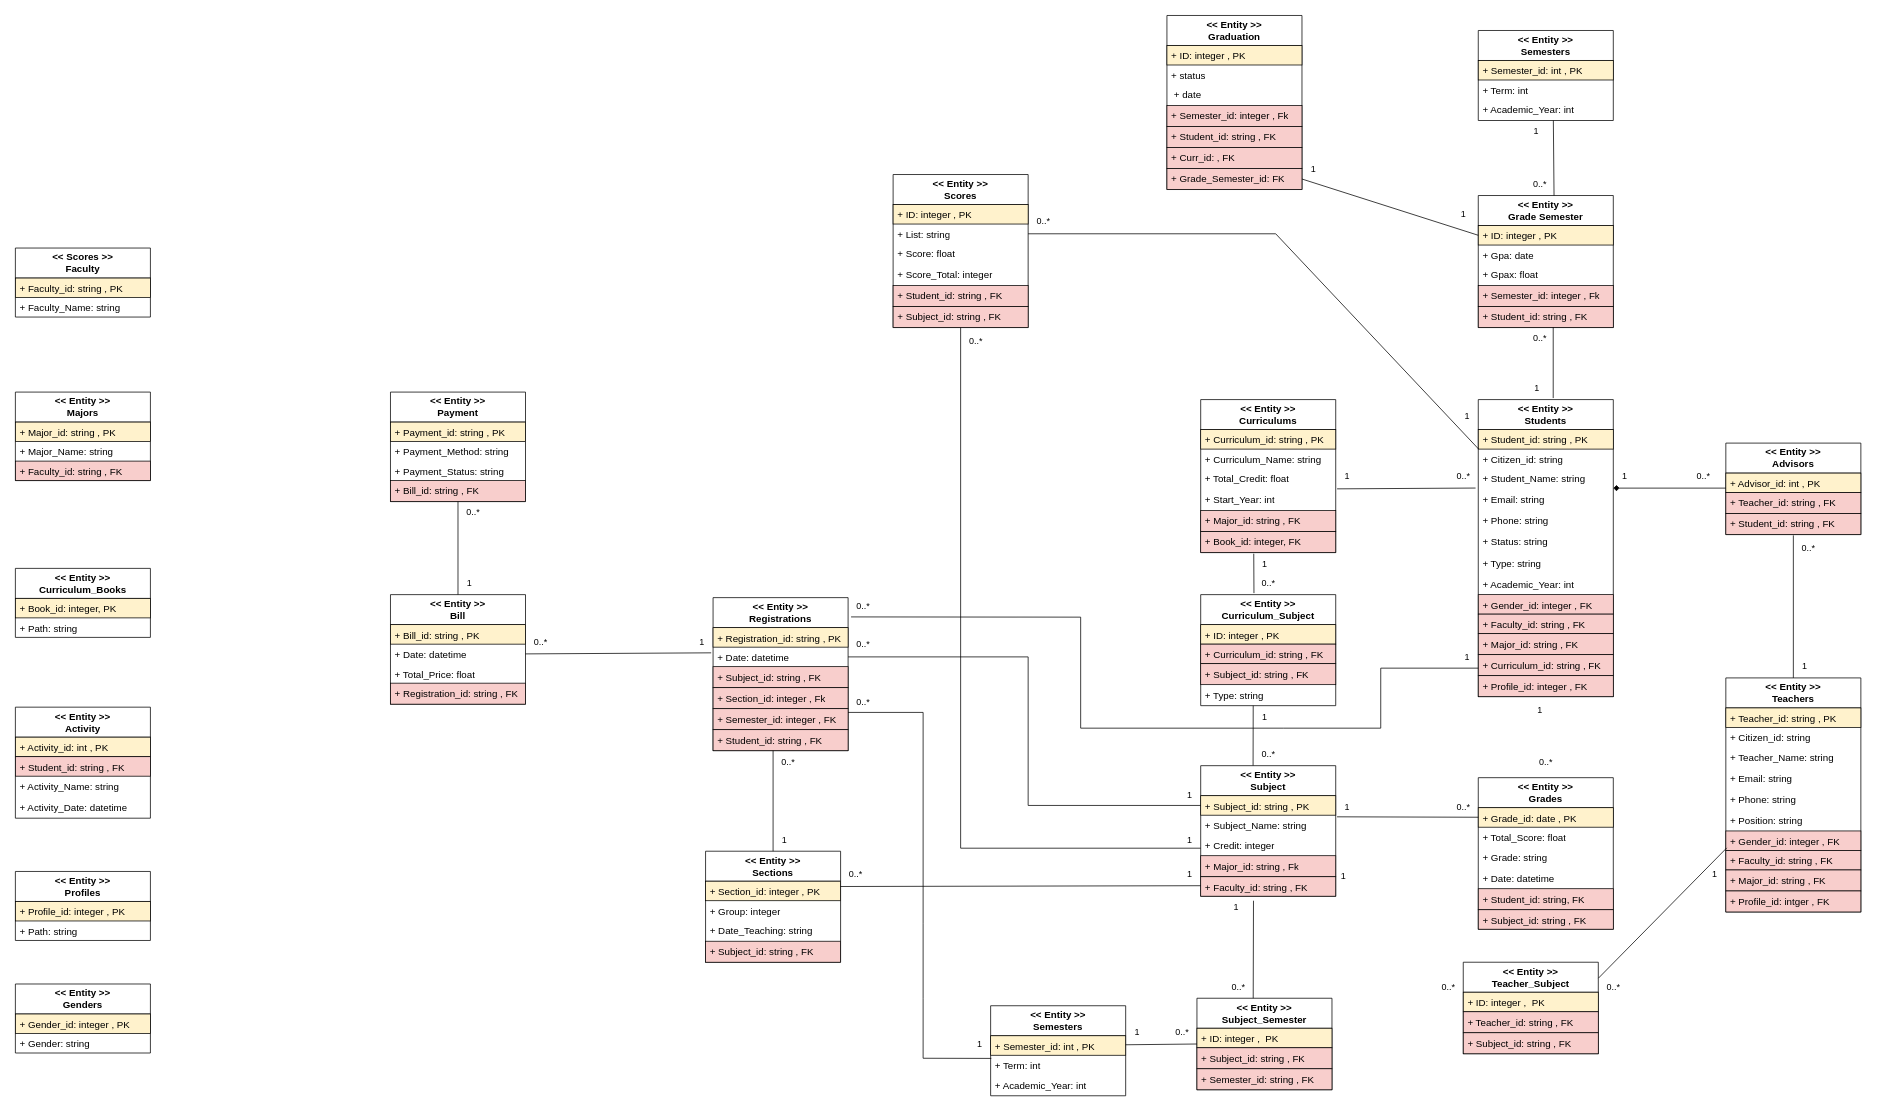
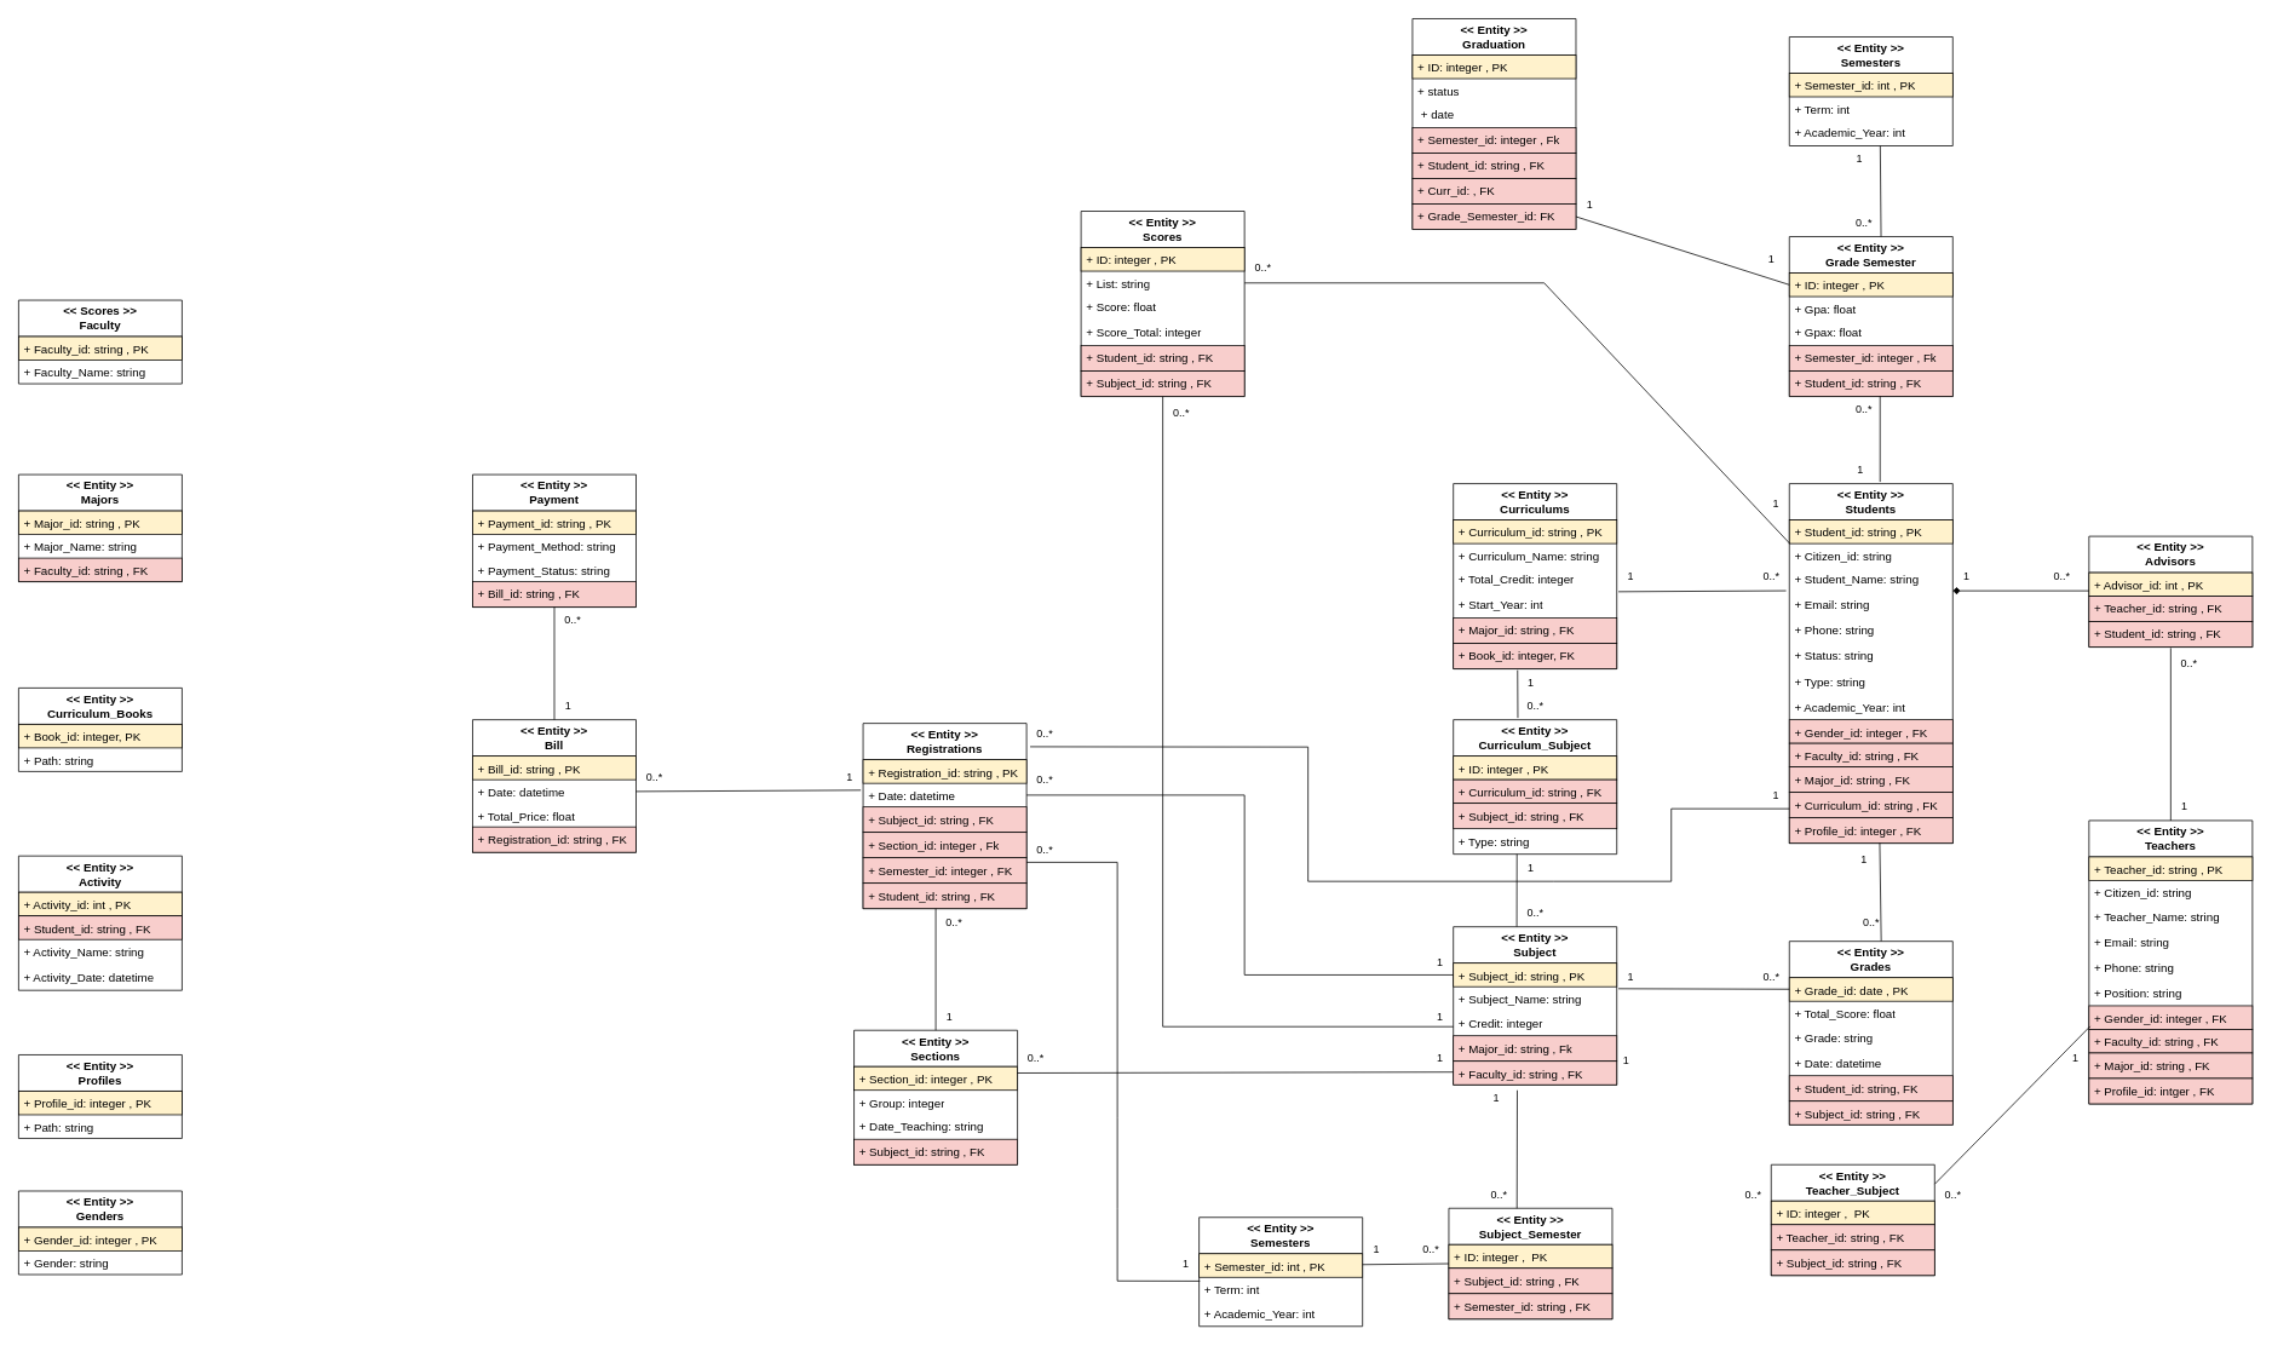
- <mxCell id="123" value="+ Gpa: date" style="text;strokeColor=none;fillColor=none;align=left;verticalAlign=top;spacingLeft=4;spacingRight=4;overflow=hidden;rotatable=0;points=[[0,0.5],[1,0.5]];portConstraint=eastwest;whiteSpace=wrap;html=1;fontSize=13;" vertex="1" parent="121"><mxGeometry y="66" width="180" height="26" as="geometry" /></mxCell>
+ <mxCell id="123" value="+ Gpa: float" style="text;strokeColor=none;fillColor=none;align=left;verticalAlign=top;spacingLeft=4;spacingRight=4;overflow=hidden;rotatable=0;points=[[0,0.5],[1,0.5]];portConstraint=eastwest;whiteSpace=wrap;html=1;fontSize=13;" vertex="1" parent="121"><mxGeometry y="66" width="180" height="26" as="geometry" /></mxCell>
- <mxCell id="26" value="+ Total_Credit: float" style="text;strokeColor=none;fillColor=none;align=left;verticalAlign=top;spacingLeft=4;spacingRight=4;overflow=hidden;rotatable=0;points=[[0,0.5],[1,0.5]];portConstraint=eastwest;whiteSpace=wrap;html=1;fontSize=13;" vertex="1" parent="23"><mxGeometry y="92" width="180" height="28" as="geometry" /></mxCell>
+ <mxCell id="26" value="+ Total_Credit: integer" style="text;strokeColor=none;fillColor=none;align=left;verticalAlign=top;spacingLeft=4;spacingRight=4;overflow=hidden;rotatable=0;points=[[0,0.5],[1,0.5]];portConstraint=eastwest;whiteSpace=wrap;html=1;fontSize=13;" vertex="1" parent="23"><mxGeometry y="92" width="180" height="28" as="geometry" /></mxCell>
+ <mxCell id="115" value="" style="endArrow=none;html=1;rounded=0;entryX=0.553;entryY=0.987;entryDx=0;entryDy=0;entryPerimeter=0;exitX=0.562;exitY=-0.001;exitDx=0;exitDy=0;exitPerimeter=0;" edge="1" parent="1" source="108" target="15"><mxGeometry width="50" height="50" relative="1" as="geometry"><mxPoint x="2180" y="1120" as="sourcePoint" /><mxPoint x="2070" y="930" as="targetPoint" /></mxGeometry></mxCell>
